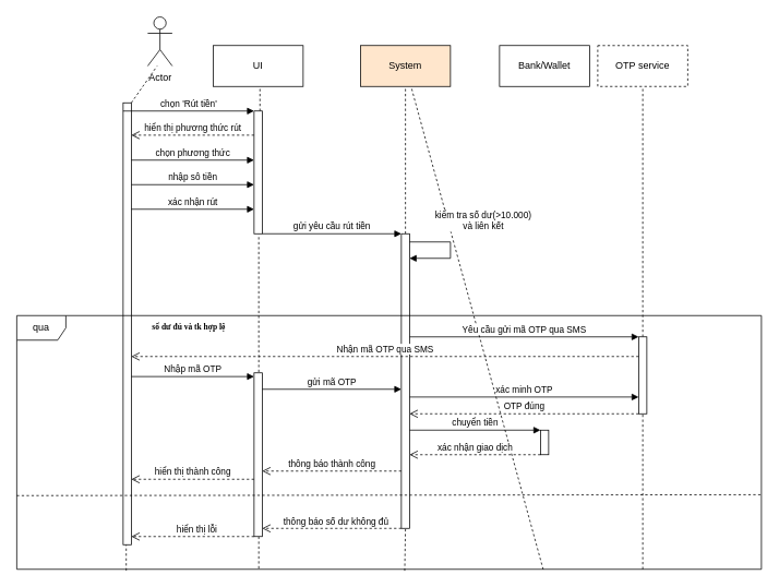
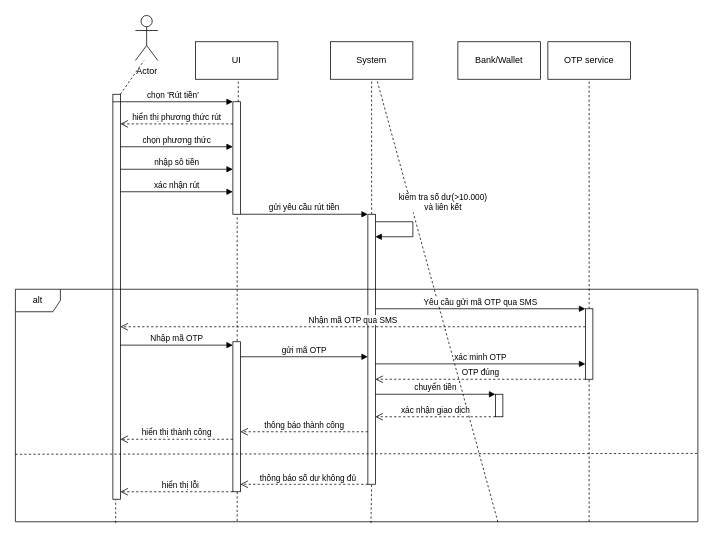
- <mxCell id="6" value="System" style="html=1;whiteSpace=wrap;fillColor=#ffe6cc;" vertex="1" parent="1"><mxGeometry x="440" y="55" width="110" height="50" as="geometry" /></mxCell>
+ <mxCell id="6" value="System" style="html=1;whiteSpace=wrap;" vertex="1" parent="1"><mxGeometry x="440" y="55" width="110" height="50" as="geometry" /></mxCell>
- <mxCell id="8" value="OTP service" style="html=1;whiteSpace=wrap;dashed=1;" vertex="1" parent="1"><mxGeometry x="730" y="55" width="110" height="50" as="geometry" /></mxCell>
+ <mxCell id="8" value="OTP service" style="html=1;whiteSpace=wrap;" vertex="1" parent="1"><mxGeometry x="730" y="55" width="110" height="50" as="geometry" /></mxCell>
- <mxCell id="26" value="số dư đủ và tk hợp lệ" style="text;align=center;fontStyle=1;verticalAlign=middle;spacingLeft=3;spacingRight=3;strokeColor=none;rotatable=0;points=[[0,0.5],[1,0.5]];portConstraint=eastwest;html=1;fontSize=10;fontFamily=Times New Roman;" vertex="1" parent="1"><mxGeometry x="190" y="385" width="80" height="26" as="geometry" /></mxCell>
- <mxCell id="25" value="qua" style="shape=umlFrame;whiteSpace=wrap;html=1;pointerEvents=0;" vertex="1" parent="1"><mxGeometry x="20" y="385" width="910" height="310" as="geometry" /></mxCell>
+ <mxCell id="25" value="alt" style="shape=umlFrame;whiteSpace=wrap;html=1;pointerEvents=0;" vertex="1" parent="1"><mxGeometry x="20" y="385" width="910" height="310" as="geometry" /></mxCell>
